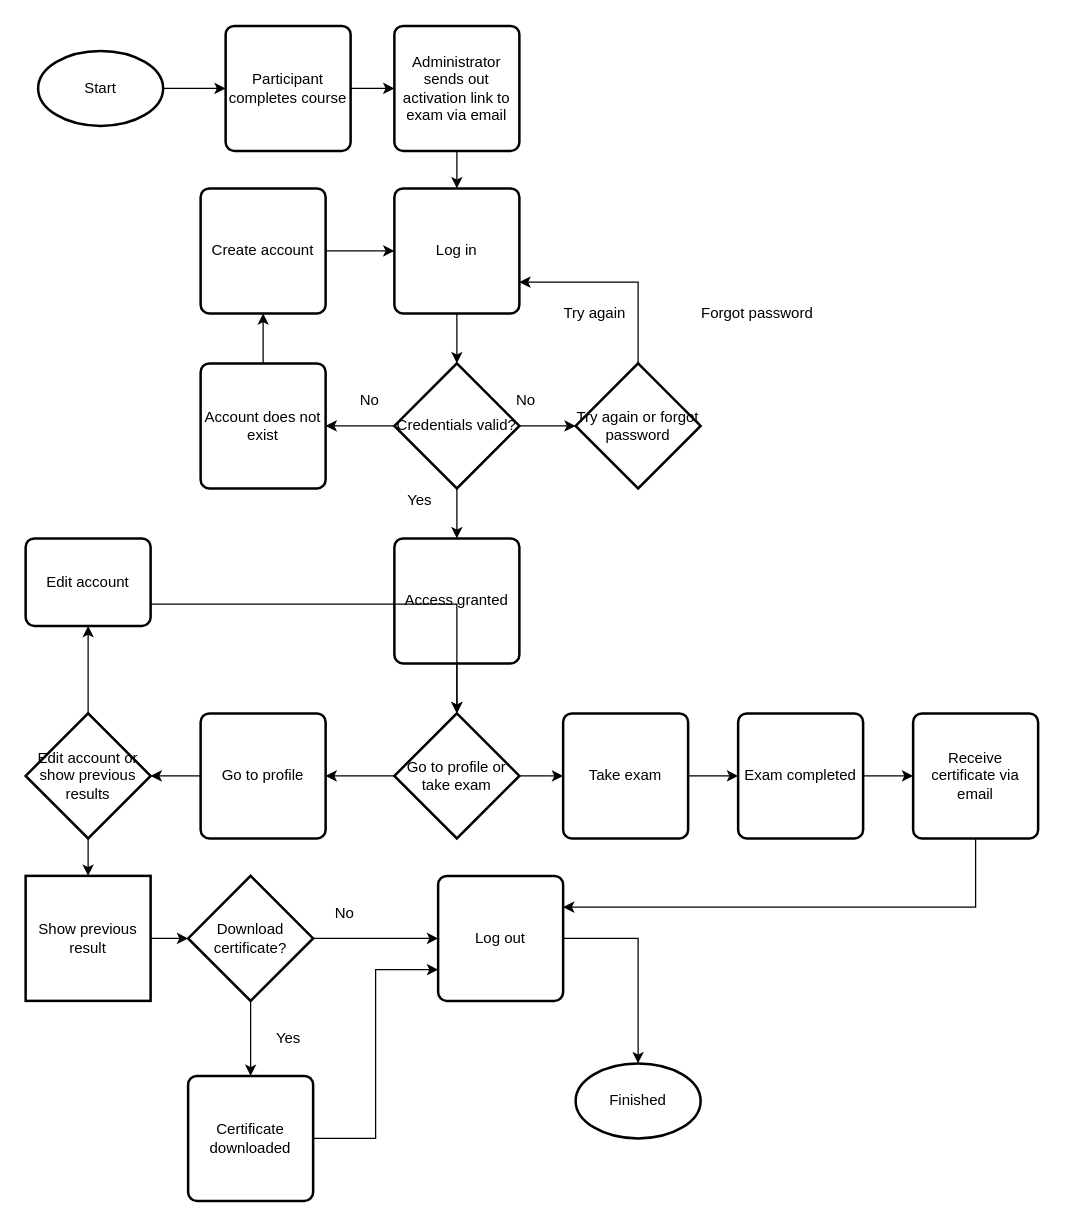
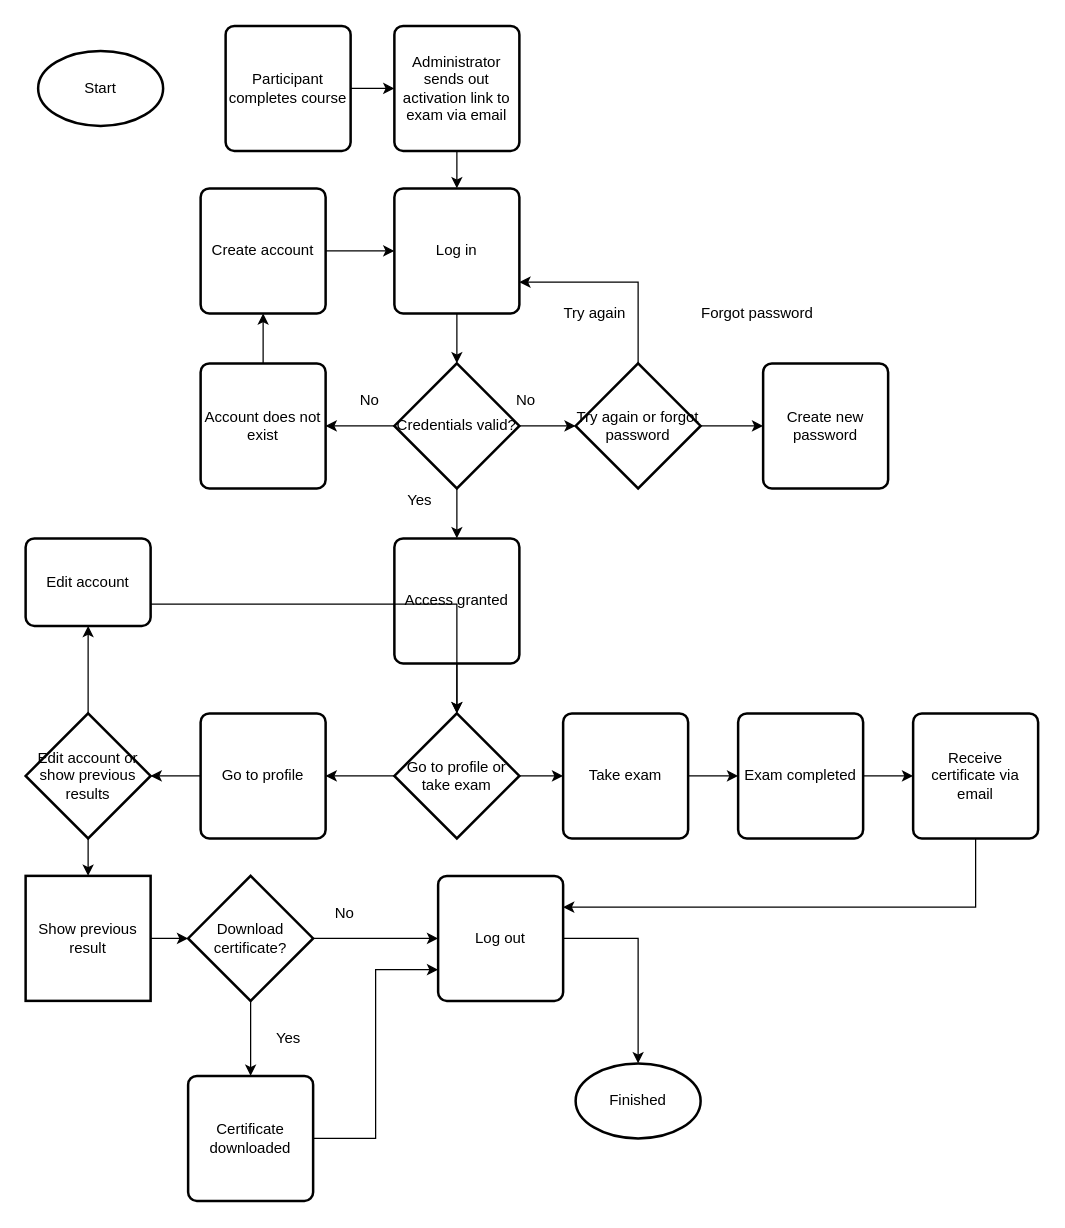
- <mxCell id="2" style="edgeStyle=orthogonalEdgeStyle;rounded=0;orthogonalLoop=1;jettySize=auto;html=1;exitX=1;exitY=0.5;exitDx=0;exitDy=0;exitPerimeter=0;entryX=0;entryY=0.5;entryDx=0;entryDy=0;" edge="1" parent="1" source="3" target="5"><mxGeometry relative="1" as="geometry" /></mxCell>
+ <mxCell id="15" style="edgeStyle=orthogonalEdgeStyle;rounded=0;orthogonalLoop=1;jettySize=auto;html=1;exitX=1;exitY=0.5;exitDx=0;exitDy=0;exitPerimeter=0;entryX=0;entryY=0.5;entryDx=0;entryDy=0;" edge="1" parent="1" source="16" target="18"><mxGeometry relative="1" as="geometry" /></mxCell>
+ <mxCell id="18" value="Create new password" style="rounded=1;whiteSpace=wrap;html=1;absoluteArcSize=1;arcSize=14;strokeWidth=2;" vertex="1" parent="1"><mxGeometry x="610" y="290" width="100" height="100" as="geometry" /></mxCell>
